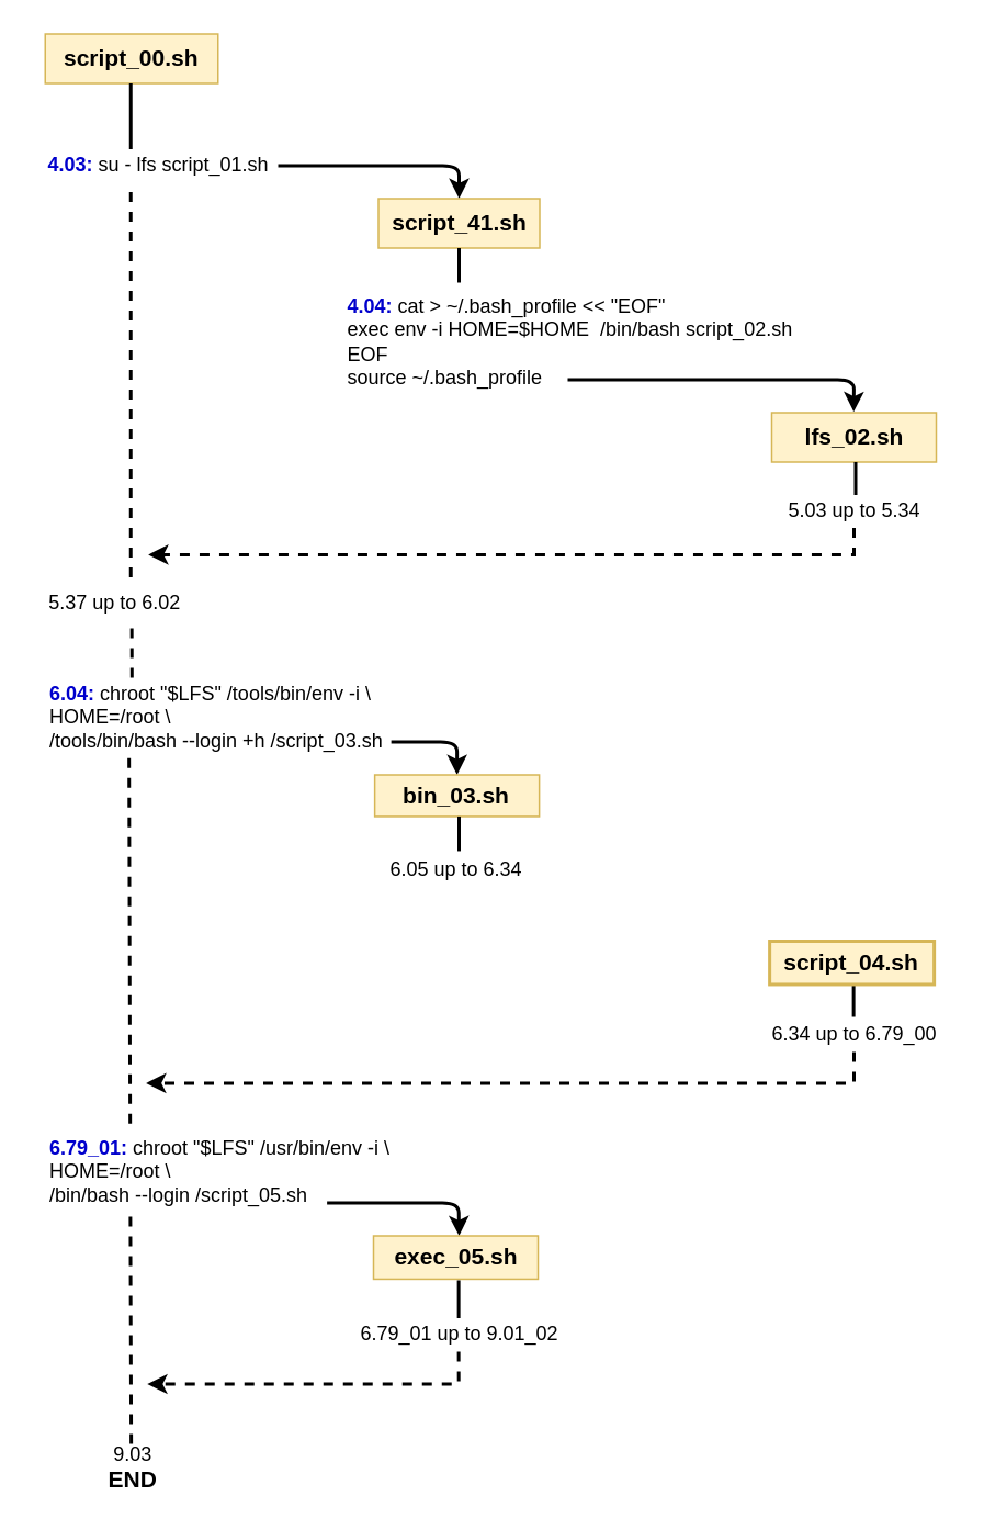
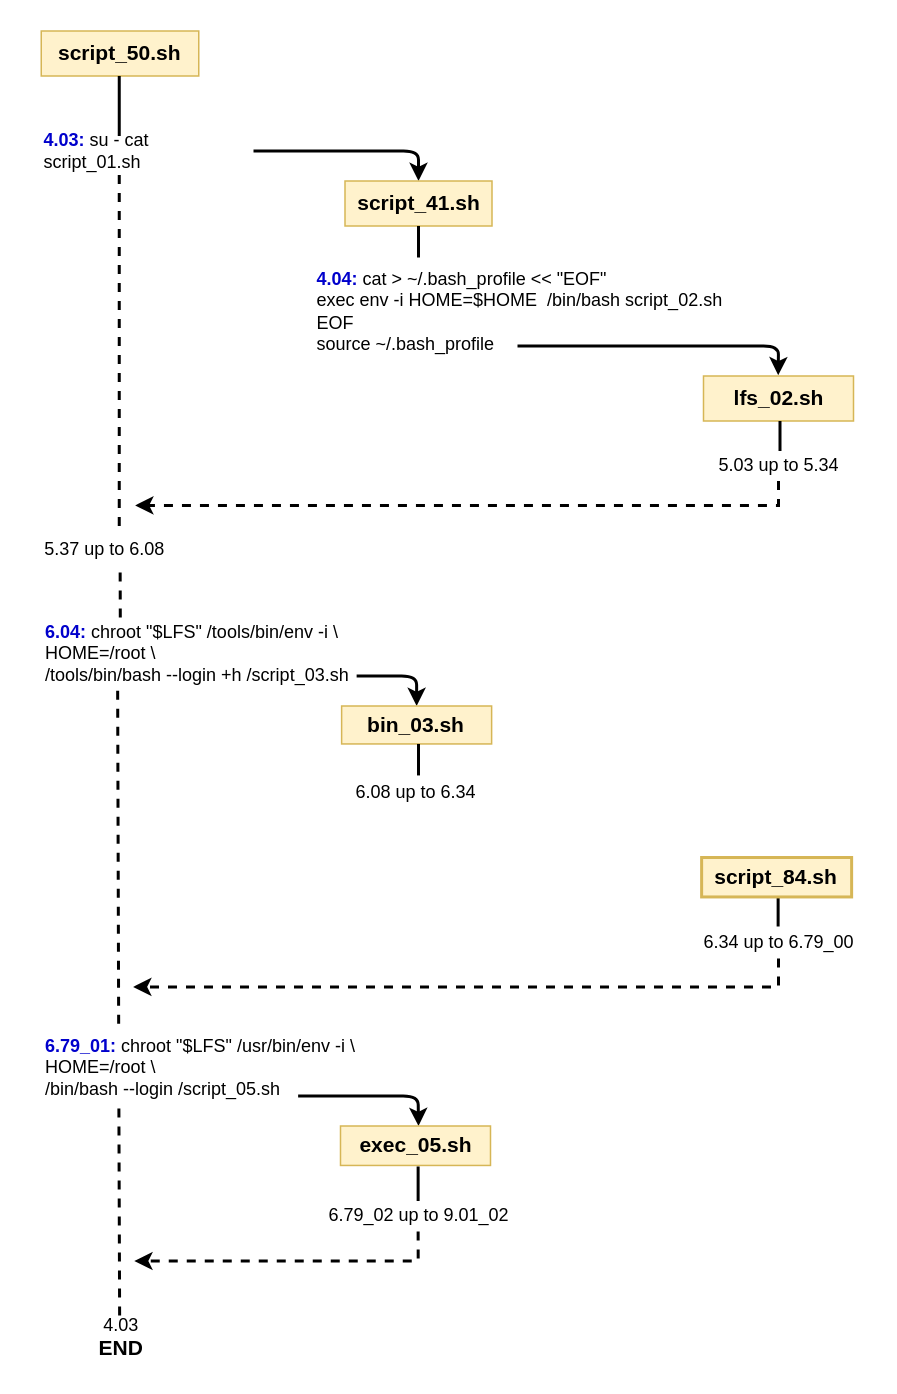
- <mxCell id="3" value="&lt;font style=&quot;font-size: 14px&quot;&gt;&lt;b&gt;script_00.sh&lt;/b&gt;&lt;/font&gt;" style="text;html=1;strokeColor=#d6b656;fillColor=#fff2cc;align=center;verticalAlign=middle;whiteSpace=wrap;rounded=0;" parent="1" vertex="1"><mxGeometry x="27" y="20" width="105" height="30" as="geometry" /></mxCell>
+ <mxCell id="3" value="&lt;font style=&quot;font-size: 14px&quot;&gt;&lt;b&gt;script_50.sh&lt;/b&gt;&lt;/font&gt;" style="text;html=1;strokeColor=#d6b656;fillColor=#fff2cc;align=center;verticalAlign=middle;whiteSpace=wrap;rounded=0;" parent="1" vertex="1"><mxGeometry x="27" y="20" width="105" height="30" as="geometry" /></mxCell>
- <mxCell id="5" value="&lt;b&gt;&lt;font color=&quot;#0000cc&quot;&gt;4.03:&lt;/font&gt;&lt;/b&gt; su - lfs script_01.sh" style="text;html=1;strokeColor=none;fillColor=none;align=left;verticalAlign=middle;whiteSpace=wrap;rounded=0;" parent="1" vertex="1"><mxGeometry x="27" y="90" width="140" height="20" as="geometry" /></mxCell>
+ <mxCell id="5" value="&lt;b&gt;&lt;font color=&quot;#0000cc&quot;&gt;4.03:&lt;/font&gt;&lt;/b&gt; su - cat script_01.sh" style="text;html=1;strokeColor=none;fillColor=none;align=left;verticalAlign=middle;whiteSpace=wrap;rounded=0;" parent="1" vertex="1"><mxGeometry x="27" y="90" width="140" height="20" as="geometry" /></mxCell>
- <mxCell id="24" value="5.37 up to 6.02" style="text;html=1;strokeColor=none;fillColor=none;align=center;verticalAlign=middle;whiteSpace=wrap;rounded=0;" parent="1" vertex="1"><mxGeometry x="20" y="351.3" width="99" height="30" as="geometry" /></mxCell>
+ <mxCell id="24" value="5.37 up to 6.08" style="text;html=1;strokeColor=none;fillColor=none;align=center;verticalAlign=middle;whiteSpace=wrap;rounded=0;" parent="1" vertex="1"><mxGeometry x="20" y="351.3" width="99" height="30" as="geometry" /></mxCell>
- <mxCell id="18" value="6.05 up to 6.34" style="text;html=1;strokeColor=none;fillColor=none;align=center;verticalAlign=middle;whiteSpace=wrap;rounded=0;" parent="1" vertex="1"><mxGeometry x="220.25" y="518.3" width="114" height="20" as="geometry" /></mxCell>
+ <mxCell id="18" value="6.08 up to 6.34" style="text;html=1;strokeColor=none;fillColor=none;align=center;verticalAlign=middle;whiteSpace=wrap;rounded=0;" parent="1" vertex="1"><mxGeometry x="220.25" y="518.3" width="114" height="20" as="geometry" /></mxCell>
- <mxCell id="23" value="&lt;font style=&quot;font-size: 14px&quot;&gt;&lt;b&gt;script_04.sh&lt;/b&gt;&lt;/font&gt;" style="text;html=1;strokeColor=#d6b656;fillColor=#fff2cc;align=center;verticalAlign=middle;whiteSpace=wrap;rounded=0;strokeWidth=2;" parent="1" vertex="1"><mxGeometry x="467.25" y="571" width="100" height="26.3" as="geometry" /></mxCell>
+ <mxCell id="23" value="&lt;font style=&quot;font-size: 14px&quot;&gt;&lt;b&gt;script_84.sh&lt;/b&gt;&lt;/font&gt;" style="text;html=1;strokeColor=#d6b656;fillColor=#fff2cc;align=center;verticalAlign=middle;whiteSpace=wrap;rounded=0;strokeWidth=2;" parent="1" vertex="1"><mxGeometry x="467.25" y="571" width="100" height="26.3" as="geometry" /></mxCell>
- <mxCell id="29" value="6.79_01 up to 9.01_02" style="text;html=1;strokeColor=none;fillColor=none;align=center;verticalAlign=middle;whiteSpace=wrap;rounded=0;" parent="1" vertex="1"><mxGeometry x="213.5" y="800.3" width="129.5" height="20" as="geometry" /></mxCell>
+ <mxCell id="29" value="6.79_02 up to 9.01_02" style="text;html=1;strokeColor=none;fillColor=none;align=center;verticalAlign=middle;whiteSpace=wrap;rounded=0;" parent="1" vertex="1"><mxGeometry x="213.5" y="800.3" width="129.5" height="20" as="geometry" /></mxCell>
- <mxCell id="27" value="9.03&lt;br&gt;&lt;font style=&quot;font-size: 14px&quot;&gt;&lt;b&gt;END&lt;/b&gt;&lt;/font&gt;" style="text;html=1;strokeColor=none;fillColor=none;align=center;verticalAlign=middle;whiteSpace=wrap;rounded=0;" parent="1" vertex="1"><mxGeometry x="57.75" y="876.3" width="45" height="30" as="geometry" /></mxCell>
+ <mxCell id="27" value="4.03&lt;br&gt;&lt;font style=&quot;font-size: 14px&quot;&gt;&lt;b&gt;END&lt;/b&gt;&lt;/font&gt;" style="text;html=1;strokeColor=none;fillColor=none;align=center;verticalAlign=middle;whiteSpace=wrap;rounded=0;" parent="1" vertex="1"><mxGeometry x="57.75" y="876.3" width="45" height="30" as="geometry" /></mxCell>
